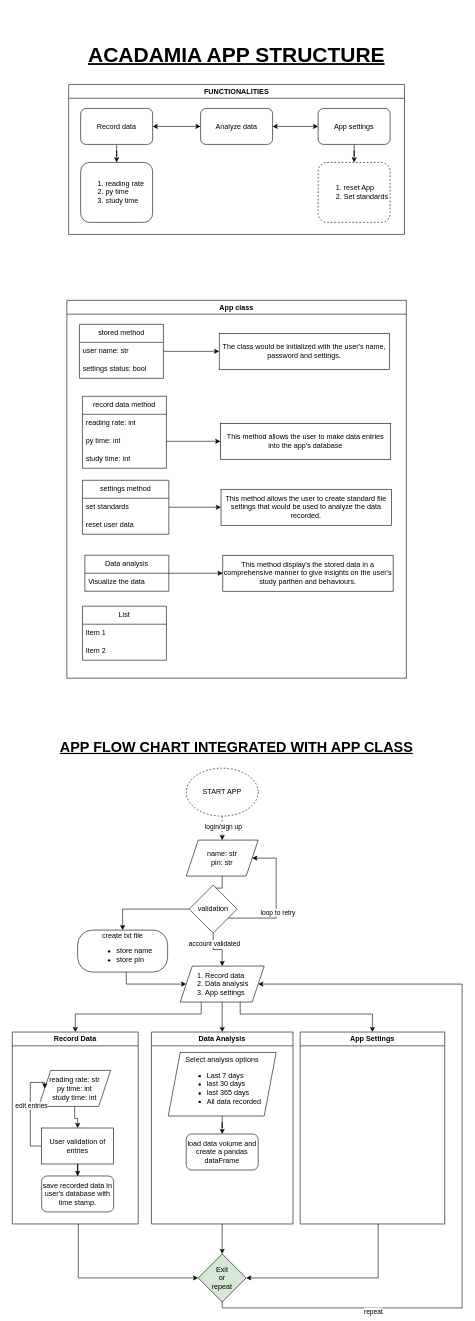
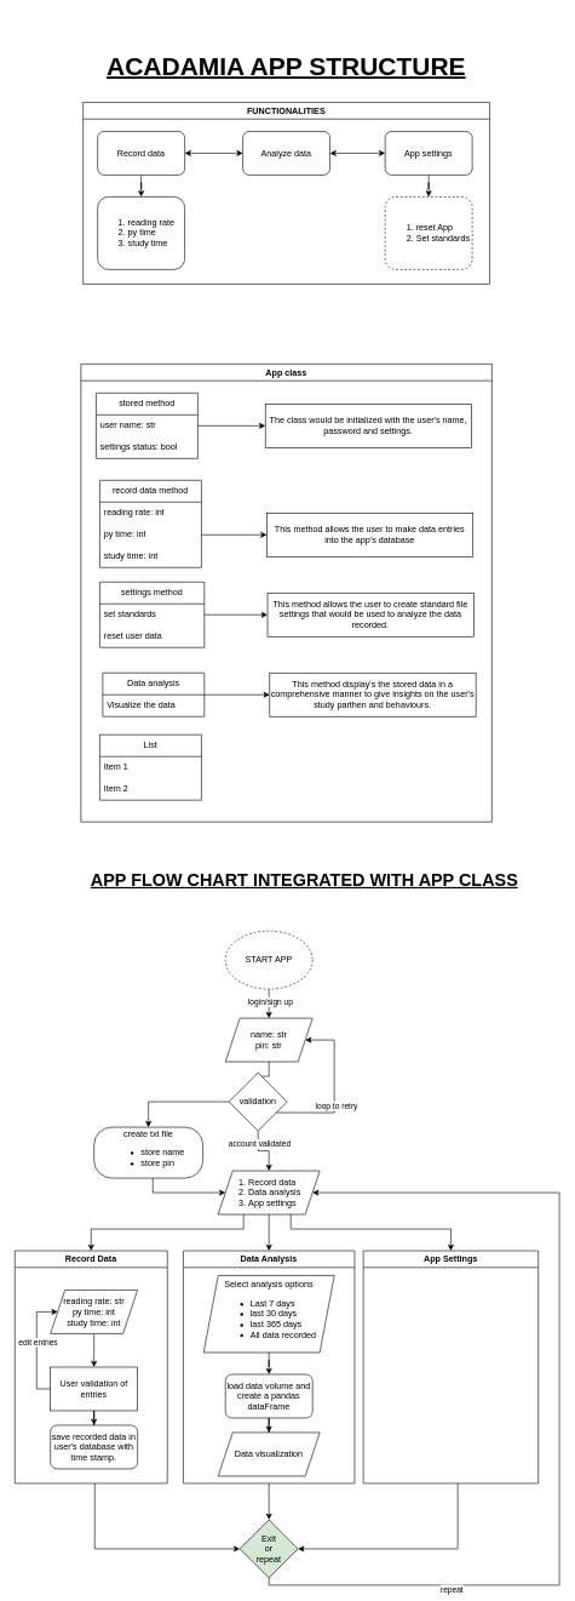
- <mxCell id="37" value="&lt;h1&gt;&lt;u&gt;APP FLOW CHART INTEGRATED WITH APP CLASS&lt;/u&gt;&lt;/h1&gt;" style="text;html=1;strokeColor=none;fillColor=none;align=center;verticalAlign=middle;whiteSpace=wrap;rounded=0;" vertex="1" parent="1"><mxGeometry x="94" y="1230" width="600" height="30" as="geometry" /></mxCell>
+ <mxCell id="37" value="&lt;h1&gt;&lt;u&gt;APP FLOW CHART INTEGRATED WITH APP CLASS&lt;/u&gt;&lt;/h1&gt;" style="text;html=1;strokeColor=none;fillColor=none;align=center;verticalAlign=middle;whiteSpace=wrap;rounded=0;" vertex="1" parent="1"><mxGeometry x="119" y="1195" width="600" height="30" as="geometry" /></mxCell>
- <mxCell id="38" value="" style="edgeStyle=orthogonalEdgeStyle;rounded=0;orthogonalLoop=1;jettySize=auto;html=1;dashed=1;" edge="1" parent="1" source="40" target="42"><mxGeometry relative="1" as="geometry" /></mxCell>
+ <mxCell id="38" value="" style="edgeStyle=orthogonalEdgeStyle;rounded=0;orthogonalLoop=1;jettySize=auto;html=1;" edge="1" parent="1" source="40" target="42"><mxGeometry relative="1" as="geometry" /></mxCell>
- <mxCell id="55" value="reading rate: str&lt;br&gt;py time: int&lt;br&gt;study time: int" style="shape=parallelogram;perimeter=parallelogramPerimeter;whiteSpace=wrap;html=1;fixedSize=1;align=center;" vertex="1" parent="53"><mxGeometry x="44" y="64" width="120" height="60" as="geometry" /></mxCell>
+ <mxCell id="55" value="reading rate: str&lt;br&gt;py time: int&lt;br&gt;study time: int" style="shape=parallelogram;perimeter=parallelogramPerimeter;whiteSpace=wrap;html=1;fixedSize=1;align=center;" vertex="1" parent="53"><mxGeometry x="49" y="54" width="120" height="60" as="geometry" /></mxCell>
+ <mxCell id="65" value="" style="edgeStyle=orthogonalEdgeStyle;rounded=0;orthogonalLoop=1;jettySize=auto;html=1;" edge="1" parent="64" source="66" target="69"><mxGeometry relative="1" as="geometry" /></mxCell>
+ <mxCell id="69" value="Data visualization" style="shape=parallelogram;perimeter=parallelogramPerimeter;whiteSpace=wrap;html=1;fixedSize=1;" vertex="1" parent="64"><mxGeometry x="48" y="250" width="140" height="60" as="geometry" /></mxCell>
